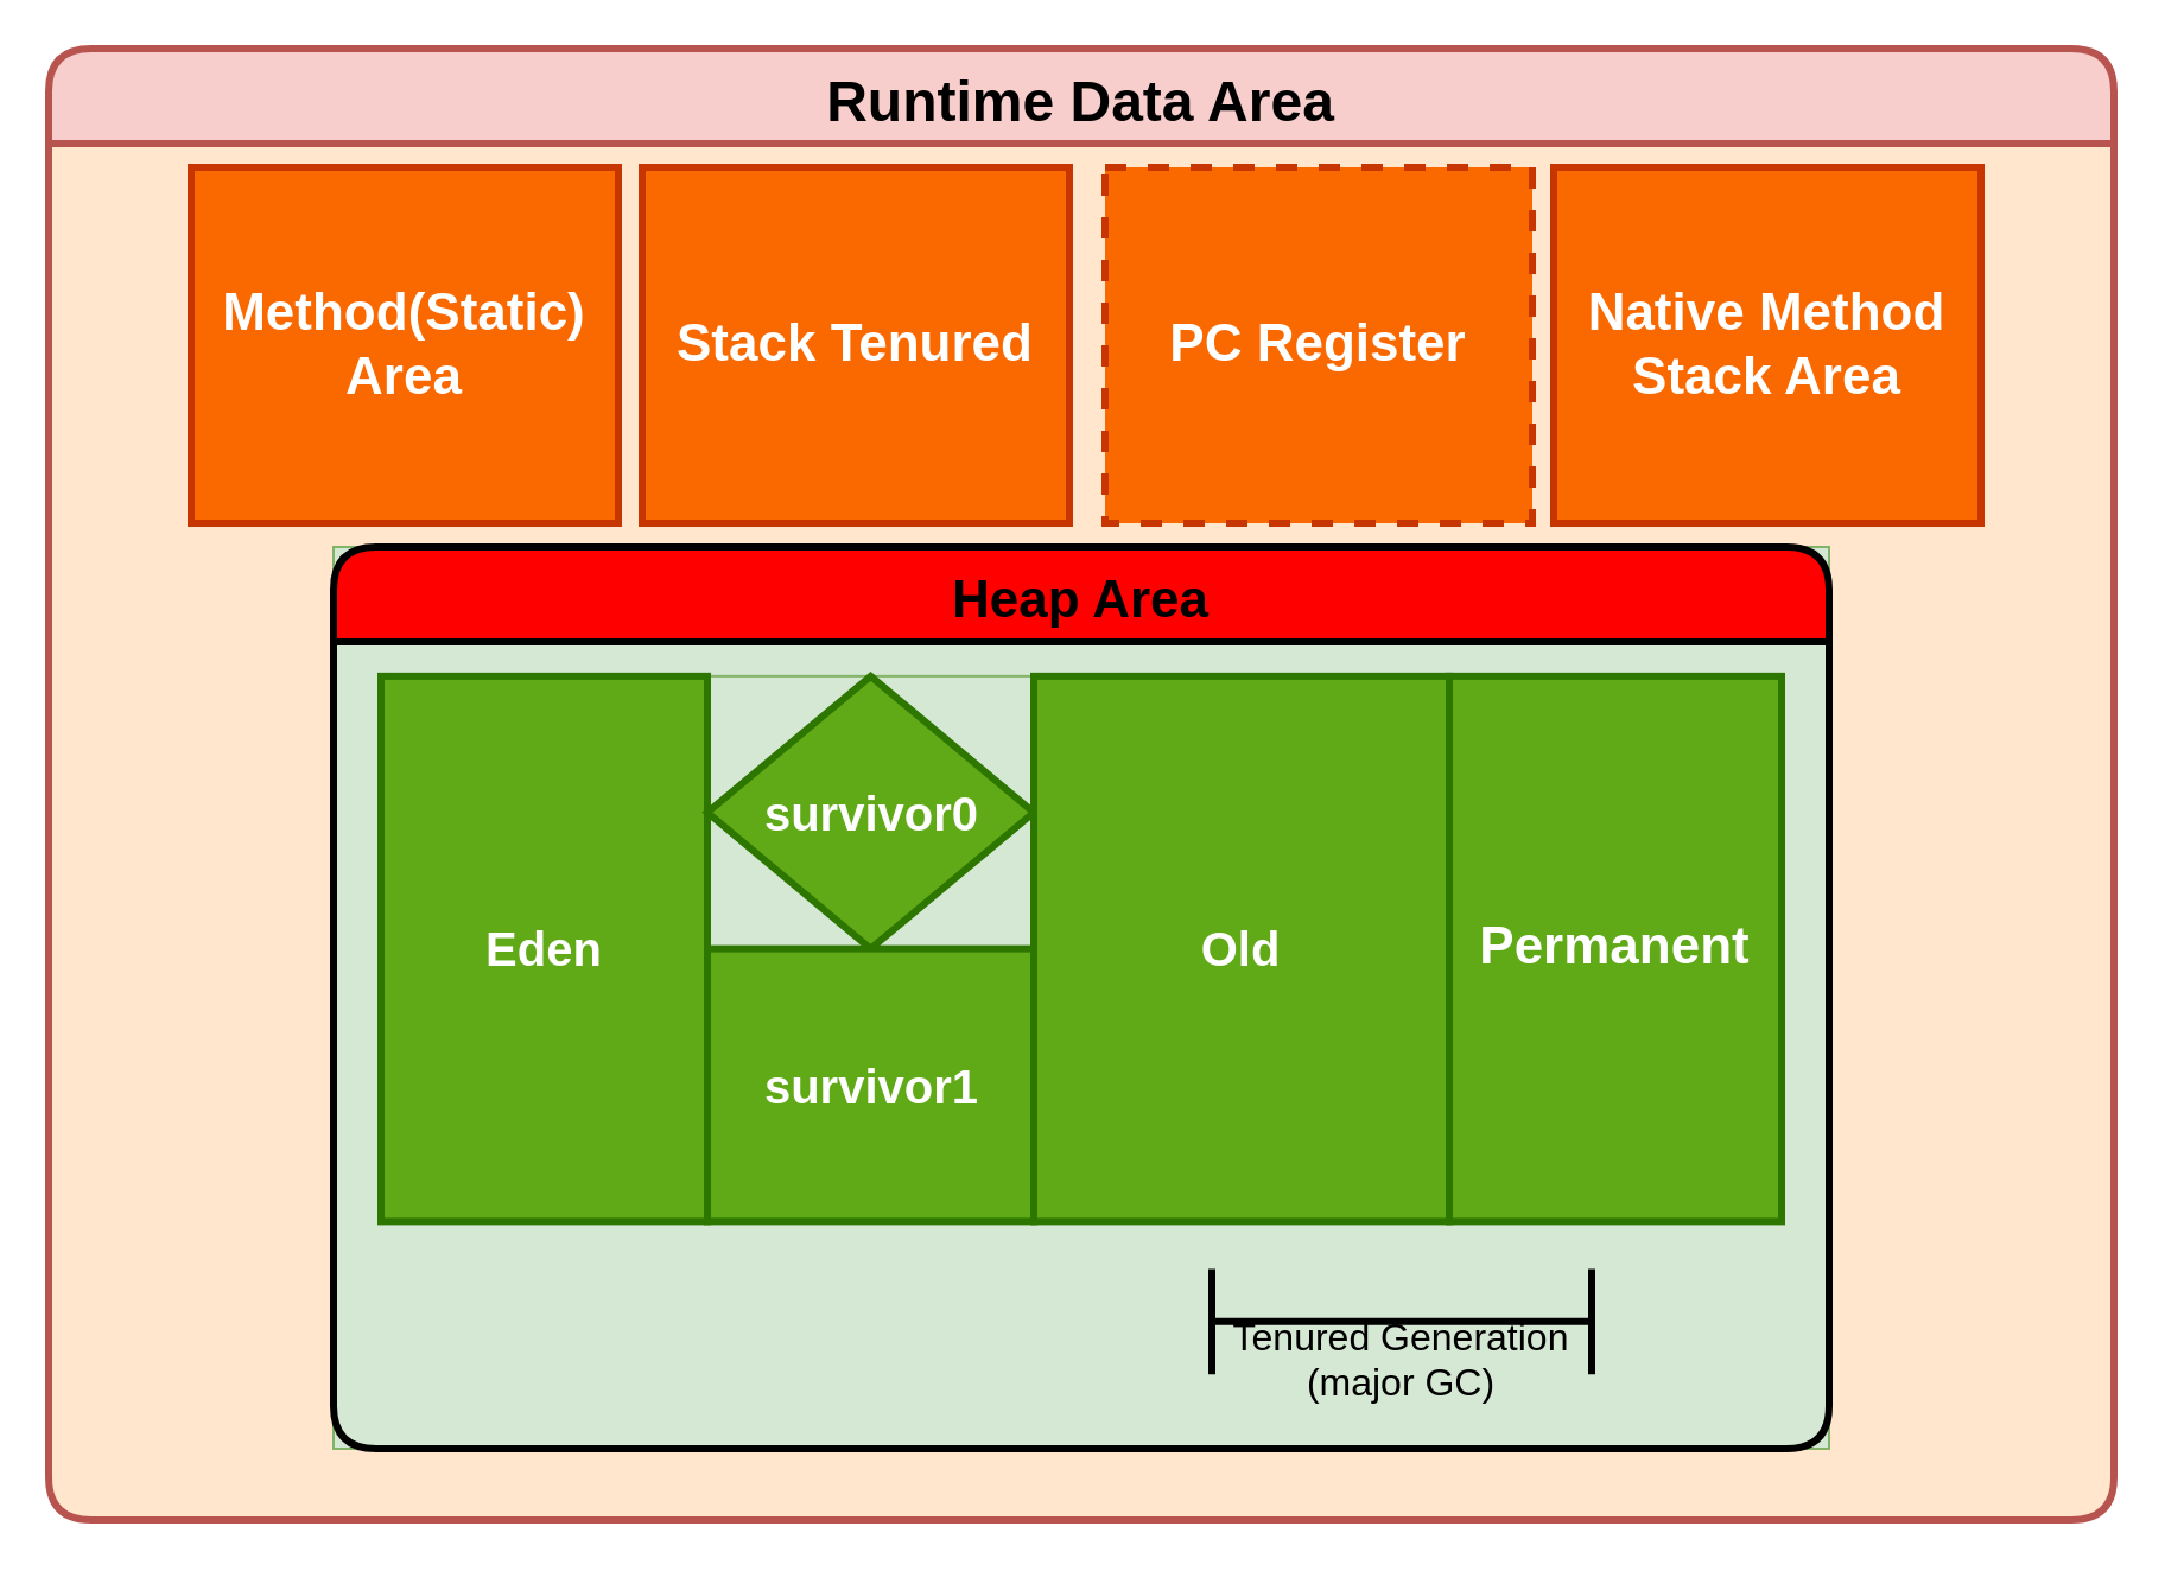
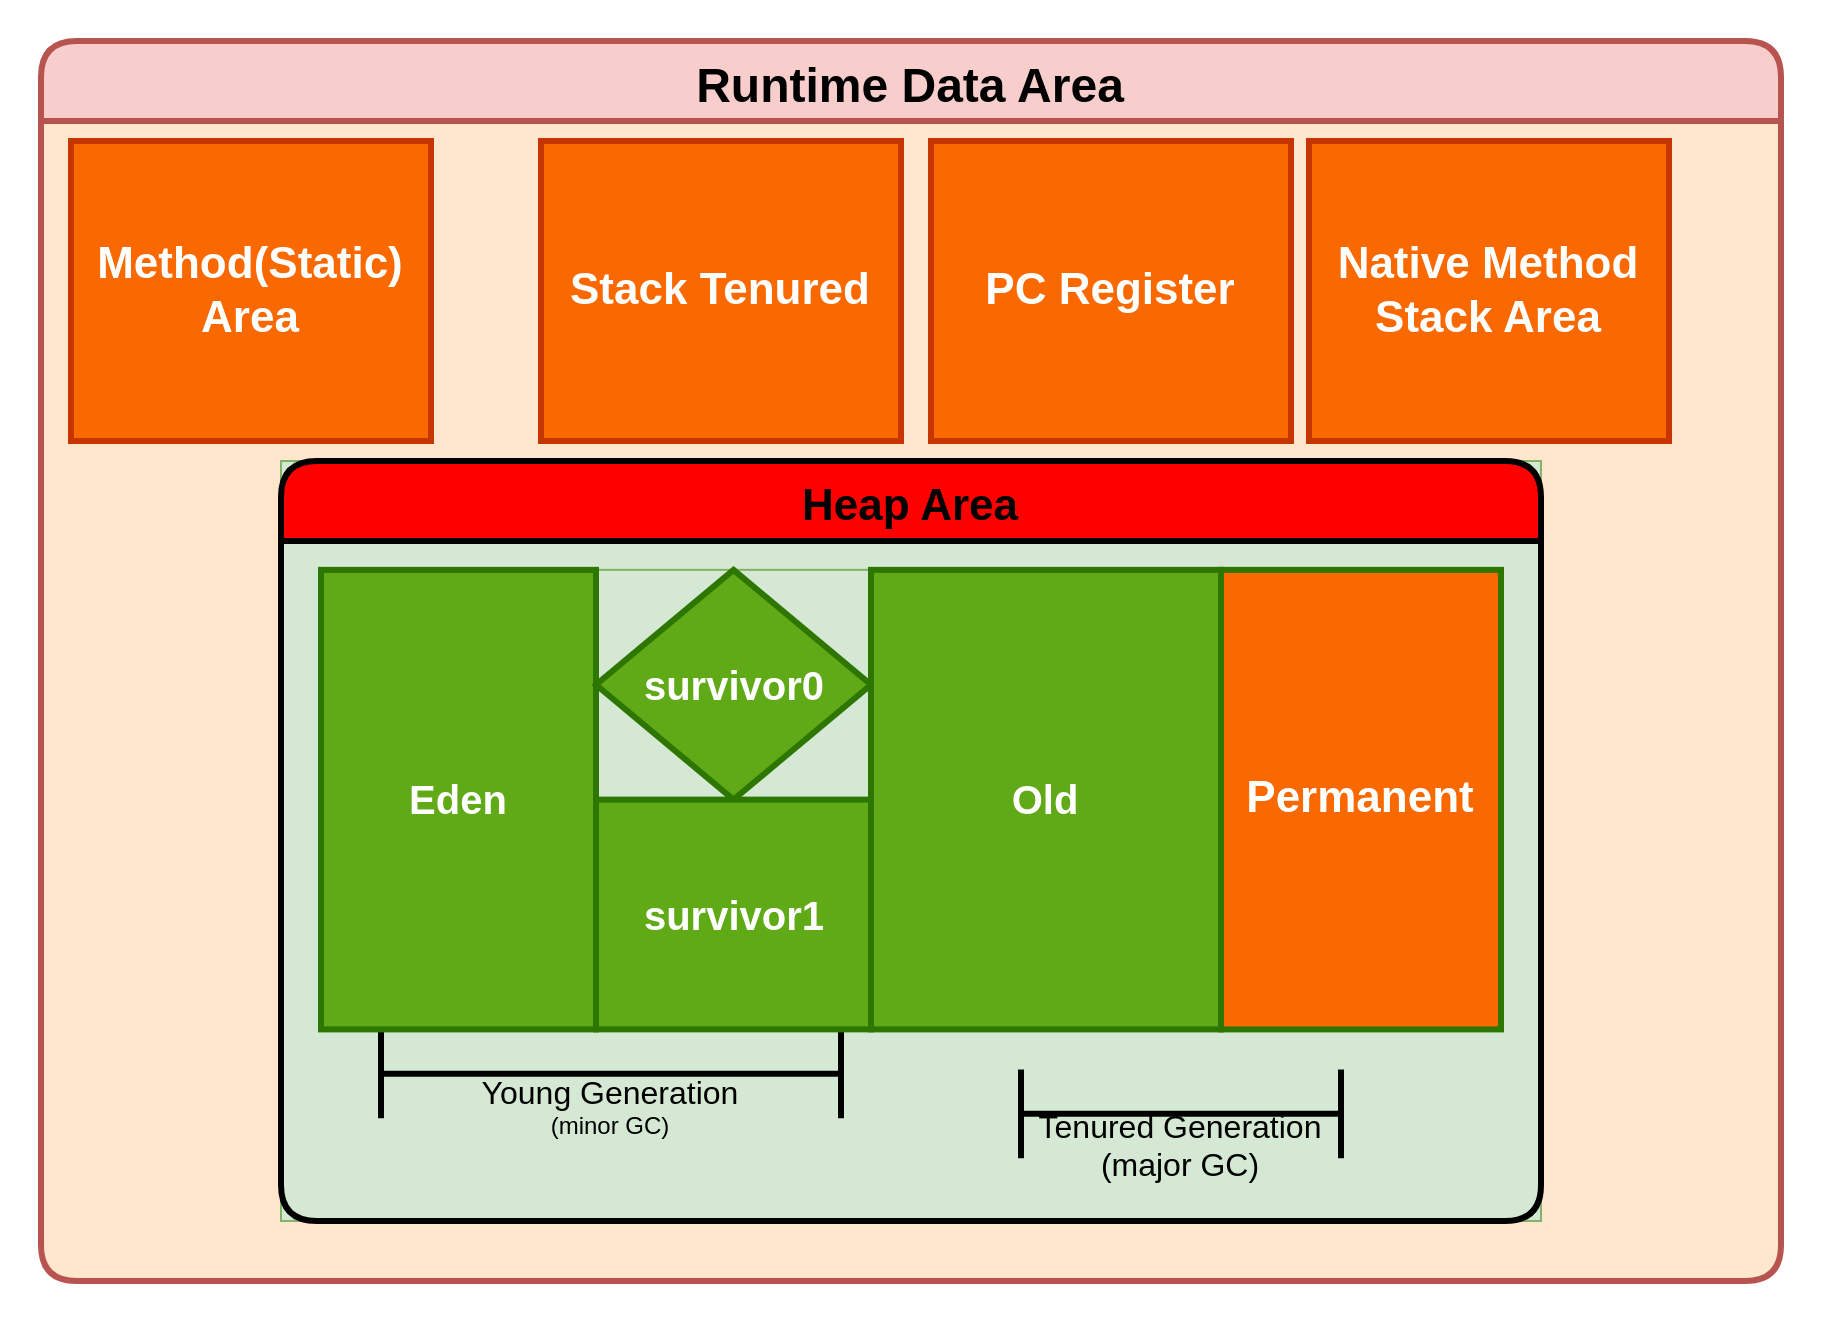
- <mxCell id="3" value="&lt;b&gt;&lt;font style=&quot;font-size: 22px&quot;&gt;Method(Static) Area&lt;/font&gt;&lt;/b&gt;" style="rounded=0;whiteSpace=wrap;html=1;shadow=0;glass=0;sketch=0;strokeWidth=3;fillColor=#fa6800;strokeColor=#C73500;fontColor=#ffffff;" parent="2" vertex="1"><mxGeometry x="60" y="50" width="180" height="150" as="geometry" /></mxCell>
+ <mxCell id="3" value="&lt;b&gt;&lt;font style=&quot;font-size: 22px&quot;&gt;Method(Static) Area&lt;/font&gt;&lt;/b&gt;" style="rounded=0;whiteSpace=wrap;html=1;shadow=0;glass=0;sketch=0;strokeWidth=3;fillColor=#fa6800;strokeColor=#C73500;fontColor=#ffffff;" parent="2" vertex="1"><mxGeometry x="15" y="50" width="180" height="150" as="geometry" /></mxCell>
- <mxCell id="15" value="&lt;font style=&quot;font-size: 22px&quot;&gt;&lt;b&gt;PC Register&lt;/b&gt;&lt;/font&gt;" style="rounded=0;whiteSpace=wrap;html=1;shadow=0;glass=0;sketch=0;strokeWidth=3;fillColor=#fa6800;strokeColor=#C73500;fontColor=#ffffff;dashed=1;" parent="2" vertex="1"><mxGeometry x="445" y="50" width="180" height="150" as="geometry" /></mxCell>
+ <mxCell id="15" value="&lt;font style=&quot;font-size: 22px&quot;&gt;&lt;b&gt;PC Register&lt;/b&gt;&lt;/font&gt;" style="rounded=0;whiteSpace=wrap;html=1;shadow=0;glass=0;sketch=0;strokeWidth=3;fillColor=#fa6800;strokeColor=#C73500;fontColor=#ffffff;" parent="2" vertex="1"><mxGeometry x="445" y="50" width="180" height="150" as="geometry" /></mxCell>
- <mxCell id="13" value="&lt;b&gt;&lt;font style=&quot;font-size: 22px&quot;&gt;Permanent&lt;/font&gt;&lt;/b&gt;" style="rounded=0;whiteSpace=wrap;html=1;shadow=0;glass=0;sketch=0;strokeWidth=3;fillColor=#60a917;strokeColor=#2D7600;fontColor=#ffffff;" parent="8" vertex="1"><mxGeometry x="450" width="140" height="229.767" as="geometry" /></mxCell>
+ <mxCell id="13" value="&lt;b&gt;&lt;font style=&quot;font-size: 22px&quot;&gt;Permanent&lt;/font&gt;&lt;/b&gt;" style="rounded=0;whiteSpace=wrap;html=1;shadow=0;glass=0;sketch=0;strokeWidth=3;fillColor=#fa6800;strokeColor=#2D7600;fontColor=#ffffff;" parent="8" vertex="1"><mxGeometry x="450" width="140" height="229.767" as="geometry" /></mxCell>
+ <mxCell id="7" value="&lt;div&gt;&lt;br&gt;&lt;/div&gt;&lt;div style=&quot;font-size: 16px&quot;&gt;&lt;br&gt;&lt;/div&gt;&lt;div style=&quot;font-size: 16px&quot;&gt;Young Generation&lt;br&gt;&lt;/div&gt;&lt;div&gt;(minor GC)&lt;br&gt;&lt;/div&gt;" style="shape=crossbar;whiteSpace=wrap;html=1;rounded=1;shadow=0;glass=0;sketch=0;strokeWidth=3;" parent="5" vertex="1"><mxGeometry x="50" y="284.199" width="230" height="44.45" as="geometry" /></mxCell>
